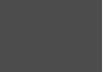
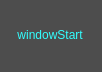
+ <mxCell id="2" value="&lt;font color=&quot;#33ffff&quot;&gt;windowStart&lt;/font&gt;" style="text;strokeColor=none;align=center;fillColor=none;html=1;verticalAlign=middle;whiteSpace=wrap;rounded=0;" vertex="1" parent="1"><mxGeometry x="20" y="20" width="60" height="30" as="geometry" /></mxCell>
